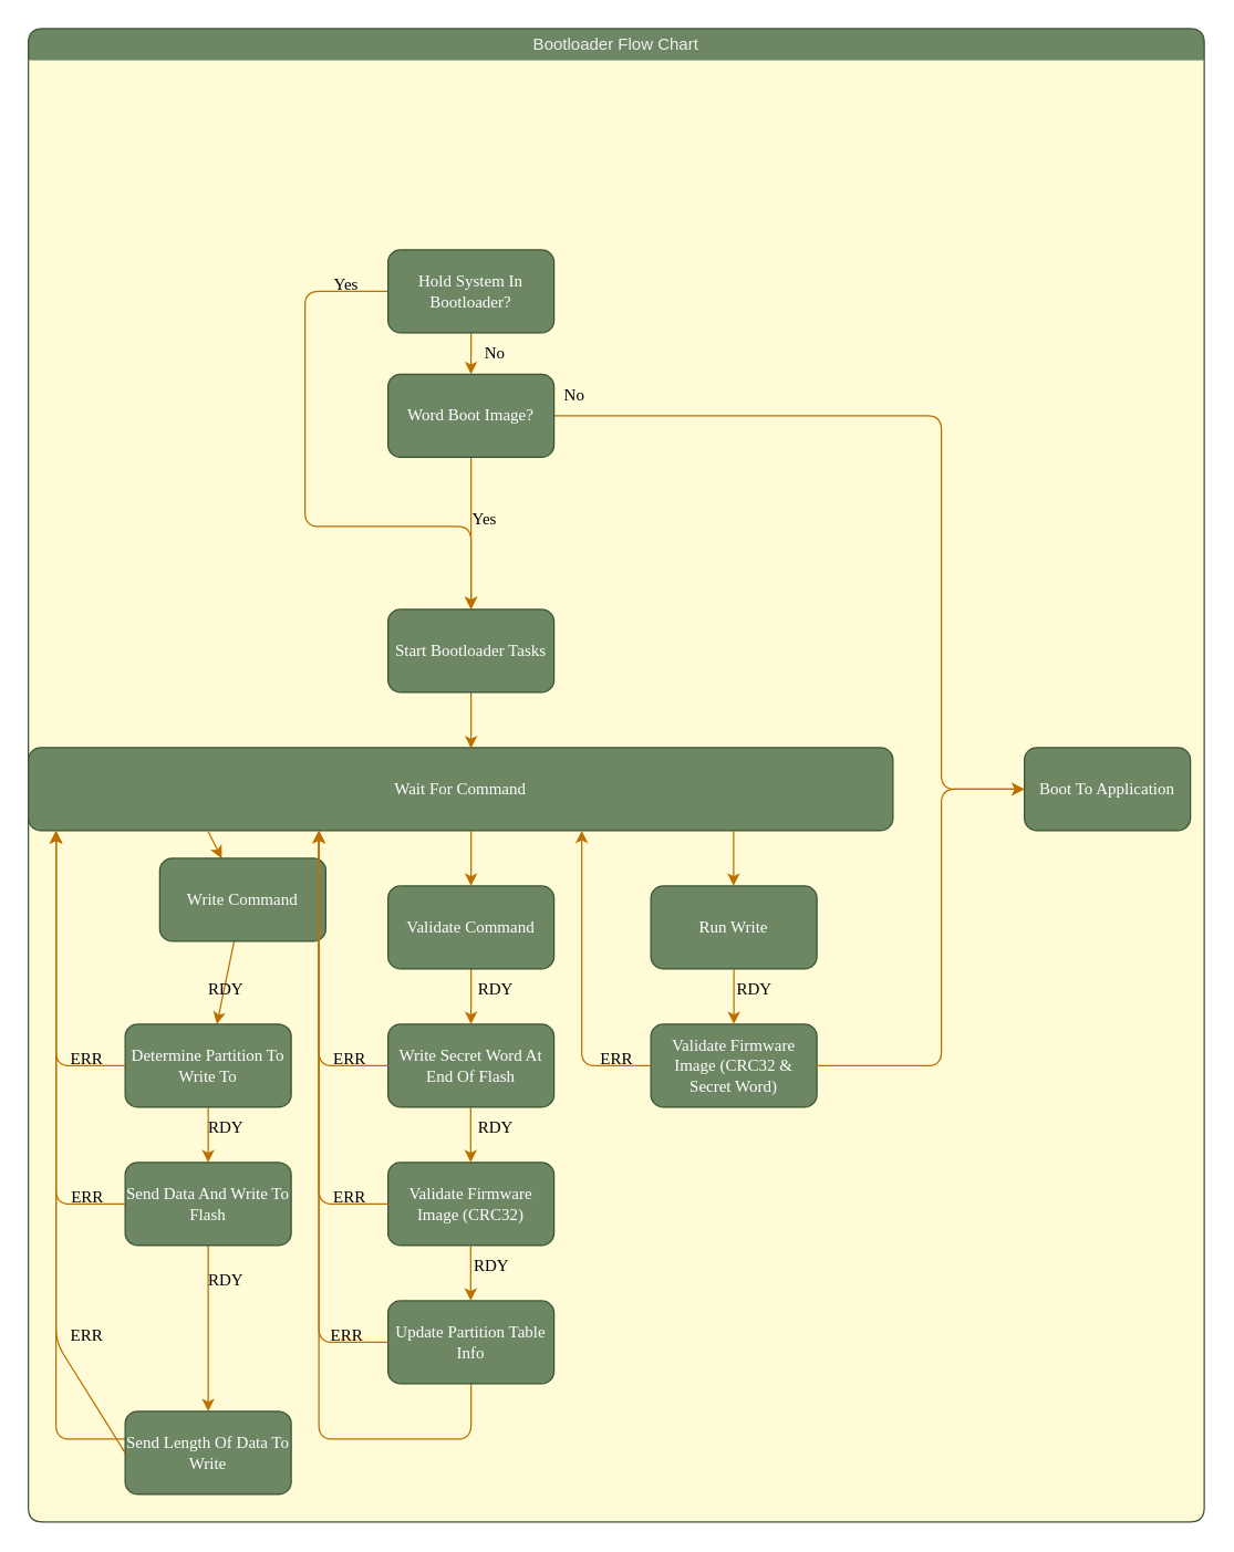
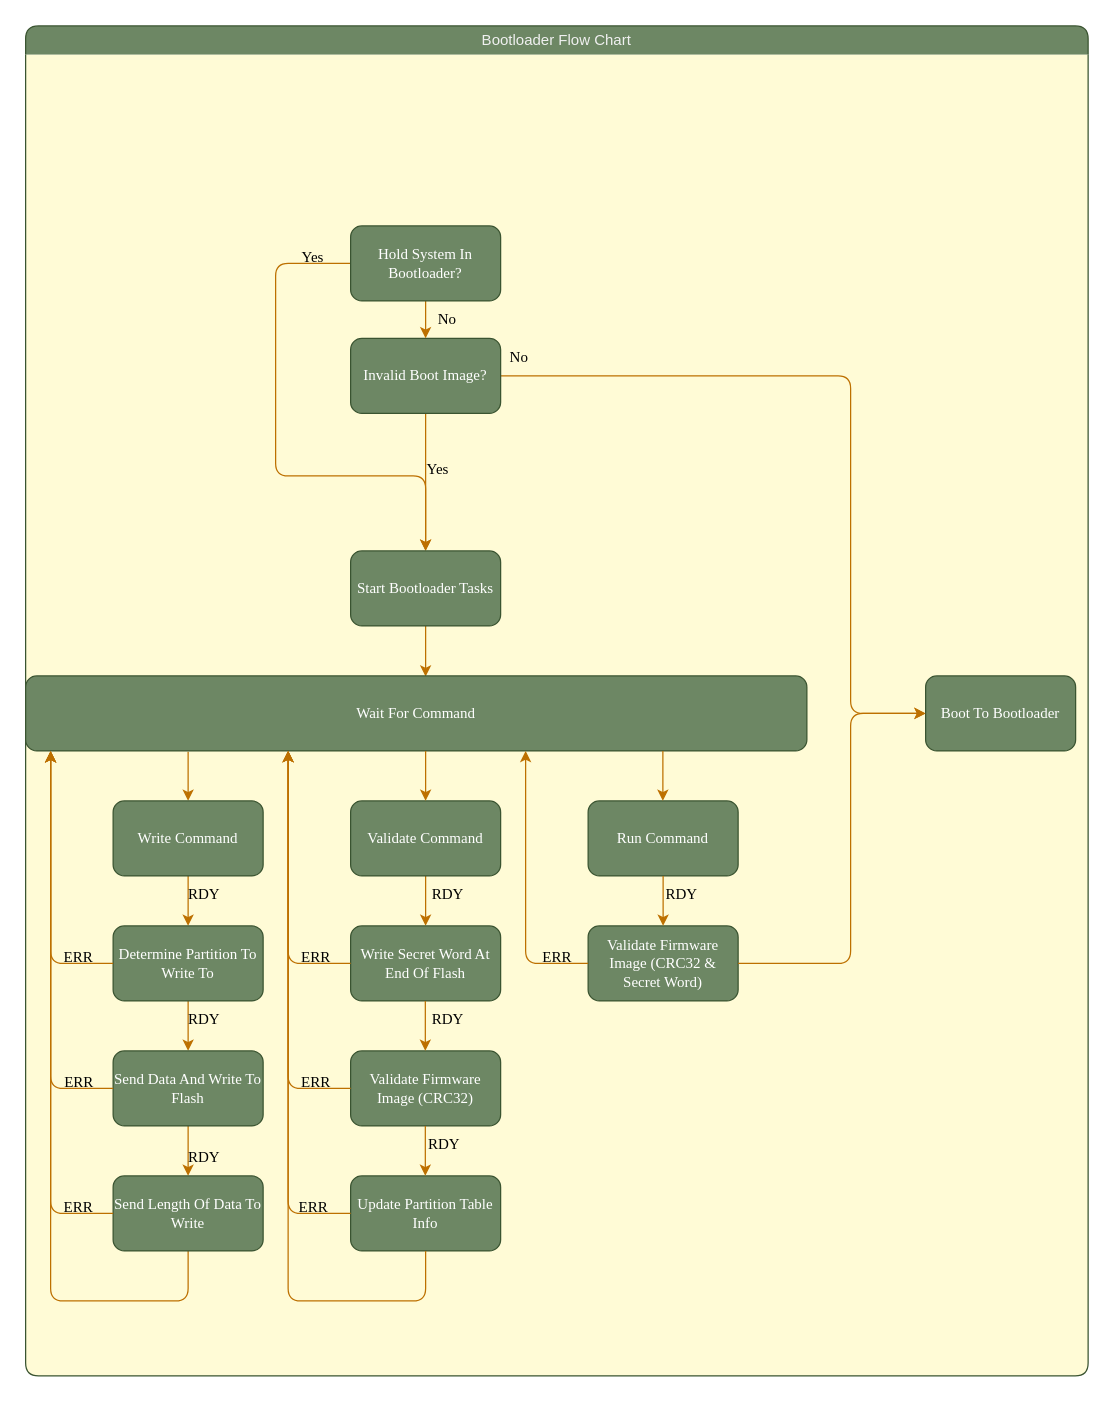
- <mxCell id="10" value="Word Boot Image?" style="whiteSpace=wrap;html=1;fontFamily=Times New Roman;fillColor=#6d8764;fontColor=#ffffff;strokeColor=#3A5431;rounded=1;" parent="1" vertex="1"><mxGeometry x="280" y="270" width="120" height="60" as="geometry" /></mxCell>
+ <mxCell id="10" value="Invalid Boot Image?" style="whiteSpace=wrap;html=1;fontFamily=Times New Roman;fillColor=#6d8764;fontColor=#ffffff;strokeColor=#3A5431;rounded=1;" parent="1" vertex="1"><mxGeometry x="280" y="270" width="120" height="60" as="geometry" /></mxCell>
- <mxCell id="14" value="Boot To Application" style="whiteSpace=wrap;html=1;fontFamily=Times New Roman;fillColor=#6d8764;fontColor=#ffffff;strokeColor=#3A5431;rounded=1;" parent="1" vertex="1"><mxGeometry x="740" y="540" width="120" height="60" as="geometry" /></mxCell>
+ <mxCell id="14" value="Boot To Bootloader" style="whiteSpace=wrap;html=1;fontFamily=Times New Roman;fillColor=#6d8764;fontColor=#ffffff;strokeColor=#3A5431;rounded=1;" parent="1" vertex="1"><mxGeometry x="740" y="540" width="120" height="60" as="geometry" /></mxCell>
- <mxCell id="23" value="Write Command" style="whiteSpace=wrap;html=1;fontFamily=Times New Roman;fillColor=#6d8764;fontColor=#ffffff;strokeColor=#3A5431;rounded=1;" parent="1" vertex="1"><mxGeometry x="115" y="620" width="120" height="60" as="geometry" /></mxCell>
+ <mxCell id="23" value="Write Command" style="whiteSpace=wrap;html=1;fontFamily=Times New Roman;fillColor=#6d8764;fontColor=#ffffff;strokeColor=#3A5431;rounded=1;" parent="1" vertex="1"><mxGeometry x="90" y="640" width="120" height="60" as="geometry" /></mxCell>
- <mxCell id="54" value="Run Write" style="whiteSpace=wrap;html=1;fontFamily=Times New Roman;fillColor=#6d8764;fontColor=#ffffff;strokeColor=#3A5431;rounded=1;" vertex="1" parent="1"><mxGeometry x="470" y="640" width="120" height="60" as="geometry" /></mxCell>
+ <mxCell id="54" value="Run Command" style="whiteSpace=wrap;html=1;fontFamily=Times New Roman;fillColor=#6d8764;fontColor=#ffffff;strokeColor=#3A5431;rounded=1;" vertex="1" parent="1"><mxGeometry x="470" y="640" width="120" height="60" as="geometry" /></mxCell>
- <mxCell id="49" value="Send Length Of Data To Write" style="whiteSpace=wrap;html=1;fontFamily=Times New Roman;fillColor=#6d8764;fontColor=#ffffff;strokeColor=#3A5431;rounded=1;" vertex="1" parent="1"><mxGeometry x="90" y="1020" width="120" height="60" as="geometry" /></mxCell>
+ <mxCell id="49" value="Send Length Of Data To Write" style="whiteSpace=wrap;html=1;fontFamily=Times New Roman;fillColor=#6d8764;fontColor=#ffffff;strokeColor=#3A5431;rounded=1;" vertex="1" parent="1"><mxGeometry x="90" y="940" width="120" height="60" as="geometry" /></mxCell>
